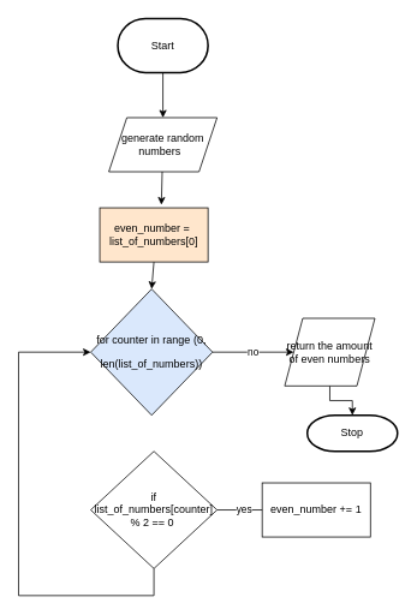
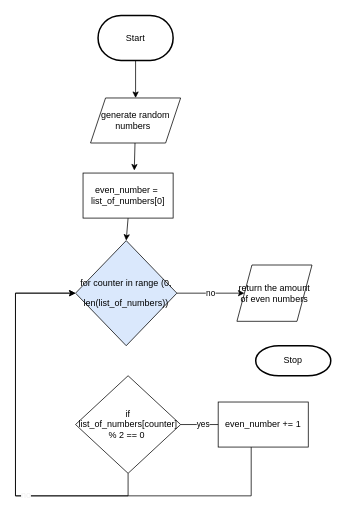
- <mxCell id="14" value="even_number =&amp;nbsp;&lt;br&gt;list_of_numbers[0]" style="rounded=0;whiteSpace=wrap;html=1;fillColor=#ffe6cc;" vertex="1" parent="1"><mxGeometry x="110" y="230" width="120" height="60" as="geometry" /></mxCell>
+ <mxCell id="14" value="even_number =&amp;nbsp;&lt;br&gt;list_of_numbers[0]" style="rounded=0;whiteSpace=wrap;html=1;" vertex="1" parent="1"><mxGeometry x="110" y="230" width="120" height="60" as="geometry" /></mxCell>
- <mxCell id="15" style="edgeStyle=orthogonalEdgeStyle;rounded=0;html=1;entryX=0.5;entryY=0;entryDx=0;entryDy=0;entryPerimeter=0;" edge="1" parent="1" source="16" target="17"><mxGeometry relative="1" as="geometry" /></mxCell>
+ <mxCell id="12" value="no" style="edgeStyle=orthogonalEdgeStyle;html=1;entryX=0;entryY=0.5;entryDx=0;entryDy=0;fontFamily=Helvetica;fontSize=12;fontColor=#F0F0F0;rounded=0;" edge="1" parent="1" source="13" target="8"><mxGeometry relative="1" as="geometry"><Array as="points"><mxPoint x="334" y="660" /><mxPoint x="20" y="660" /><mxPoint x="20" y="390" /></Array></mxGeometry></mxCell>
